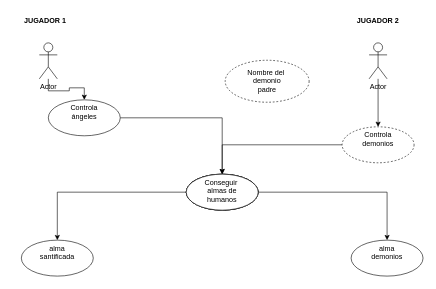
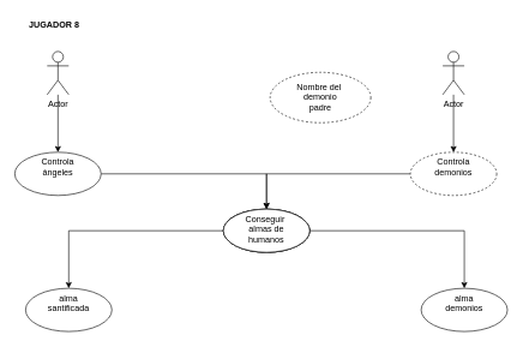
- <mxCell id="10" value="JUGADOR 1" style="text;align=center;fontStyle=1;verticalAlign=middle;spacingLeft=3;spacingRight=3;strokeColor=none;rotatable=0;points=[[0,0.5],[1,0.5]];portConstraint=eastwest;" vertex="1" parent="1"><mxGeometry x="35" y="20" width="80" height="26" as="geometry" /></mxCell>
+ <mxCell id="10" value="JUGADOR 8" style="text;align=center;fontStyle=1;verticalAlign=middle;spacingLeft=3;spacingRight=3;strokeColor=none;rotatable=0;points=[[0,0.5],[1,0.5]];portConstraint=eastwest;" vertex="1" parent="1"><mxGeometry x="35" y="20" width="80" height="26" as="geometry" /></mxCell>
- <mxCell id="11" value="JUGADOR 2" style="text;align=center;fontStyle=1;verticalAlign=middle;spacingLeft=3;spacingRight=3;strokeColor=none;rotatable=0;points=[[0,0.5],[1,0.5]];portConstraint=eastwest;" vertex="1" parent="1"><mxGeometry x="590" y="20" width="80" height="26" as="geometry" /></mxCell>
- <mxCell id="17" value="Controla&lt;br&gt;ángeles" style="ellipse;whiteSpace=wrap;html=1;verticalAlign=top;" vertex="1" parent="1"><mxGeometry x="80" y="166" width="120" height="60" as="geometry" /></mxCell>
+ <mxCell id="17" value="Controla&lt;br&gt;ángeles" style="ellipse;whiteSpace=wrap;html=1;verticalAlign=top;" vertex="1" parent="1"><mxGeometry x="20" y="211" width="120" height="60" as="geometry" /></mxCell>
